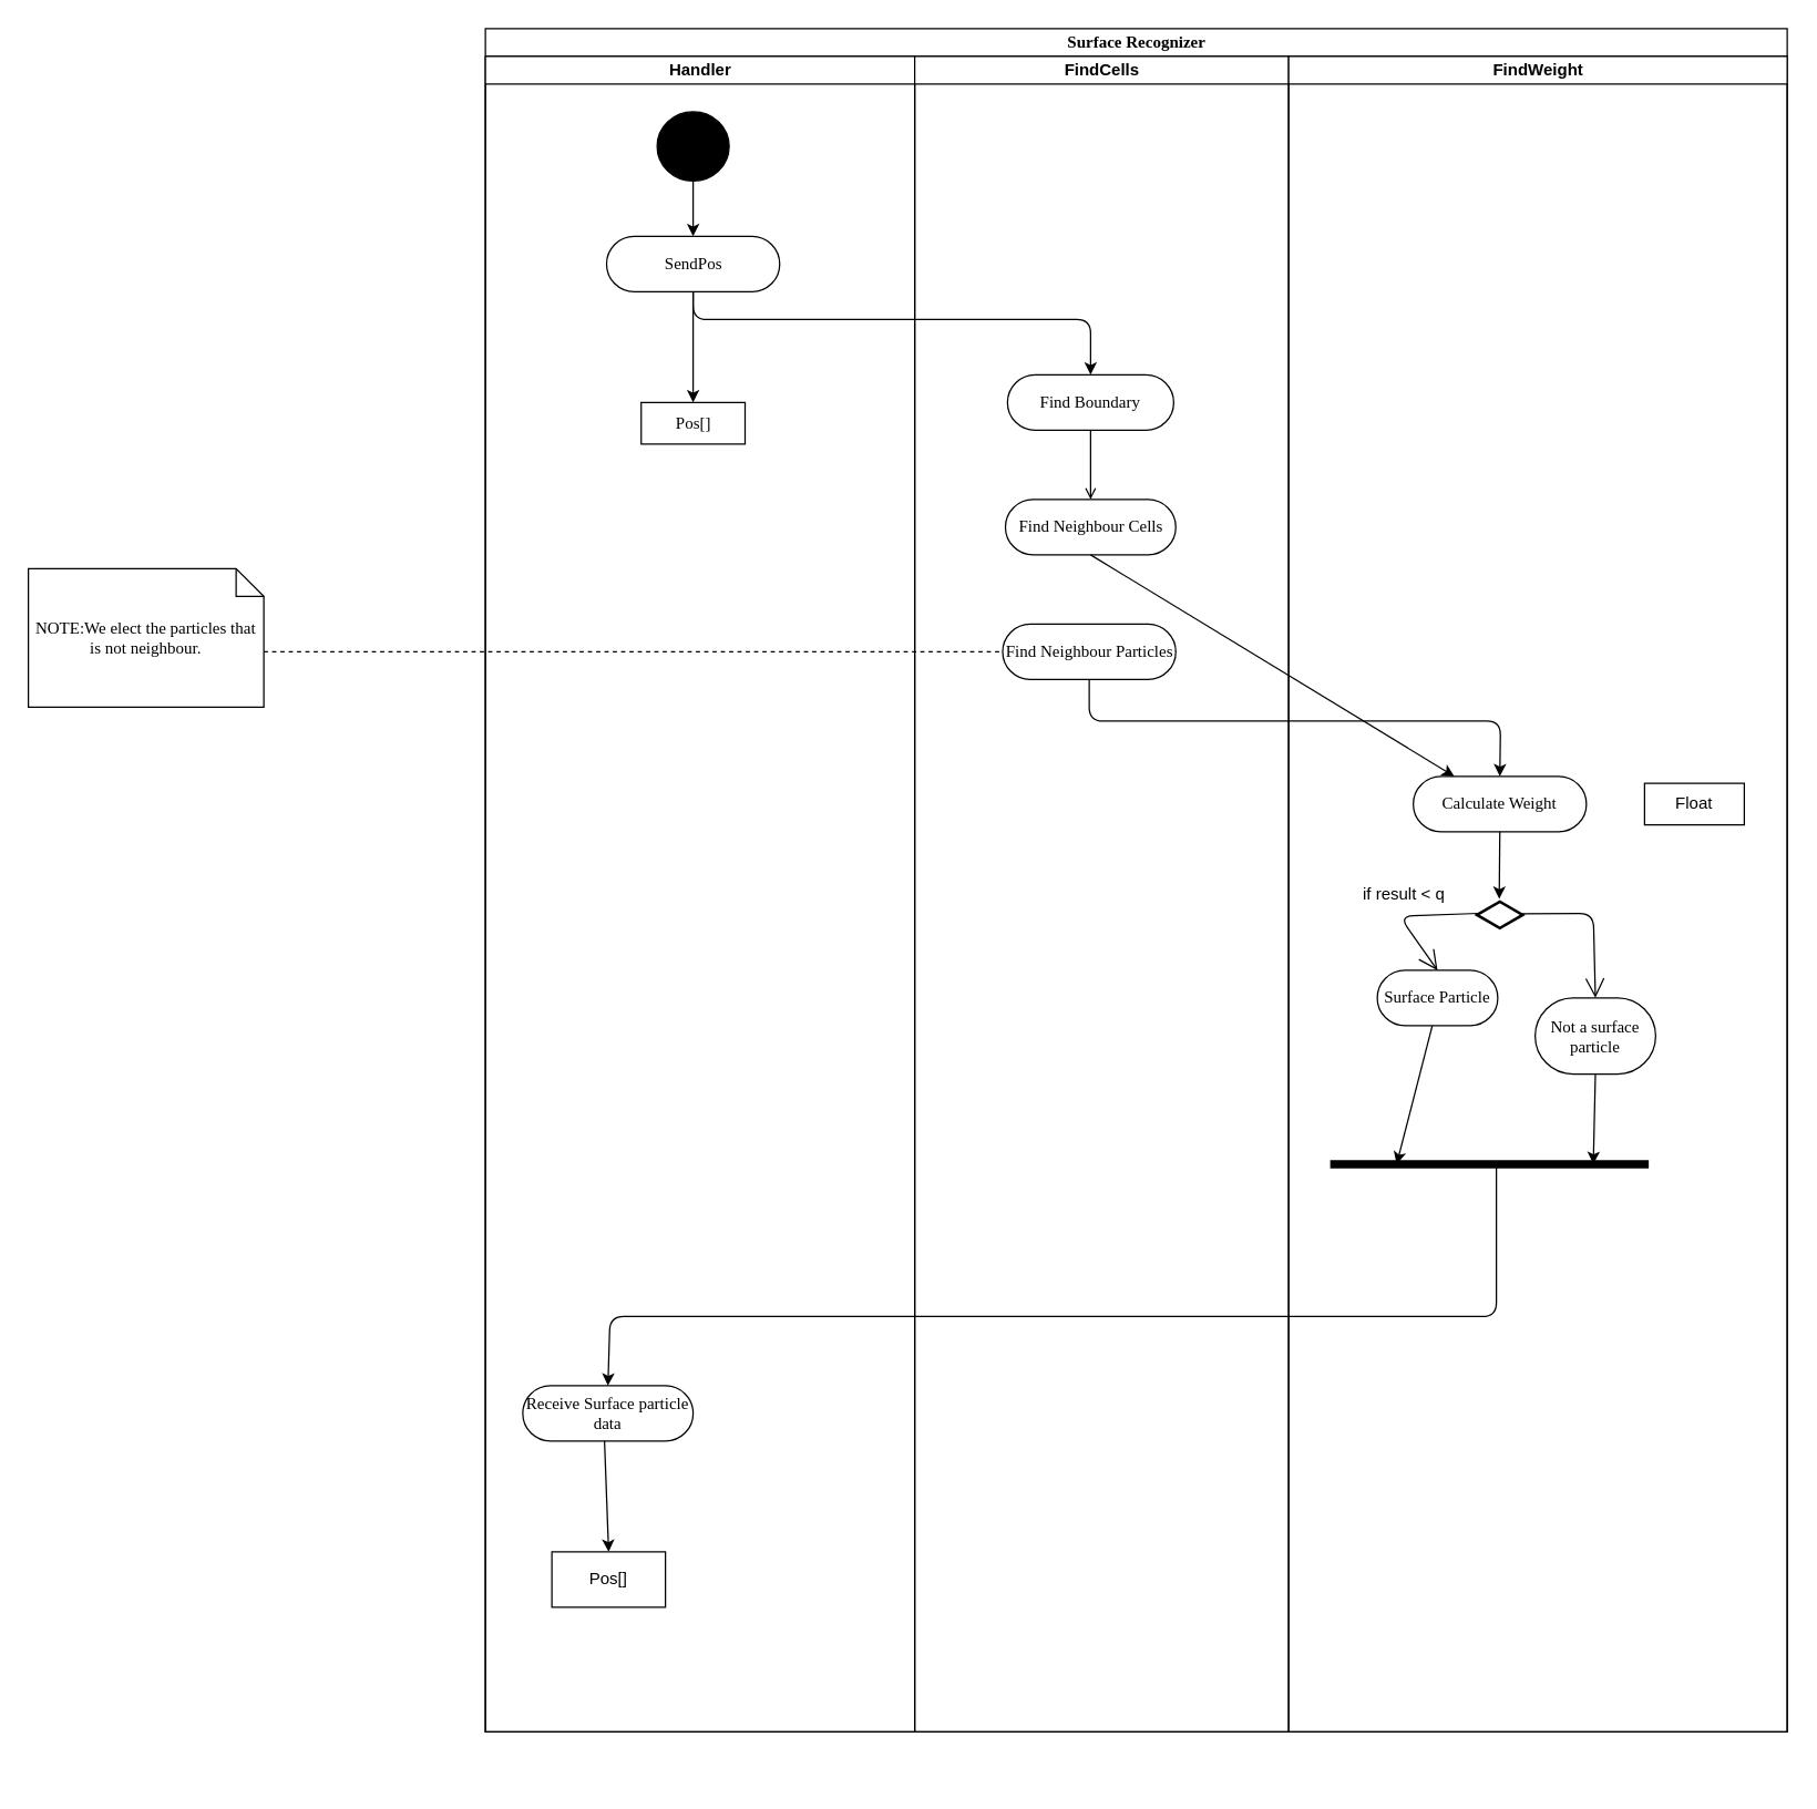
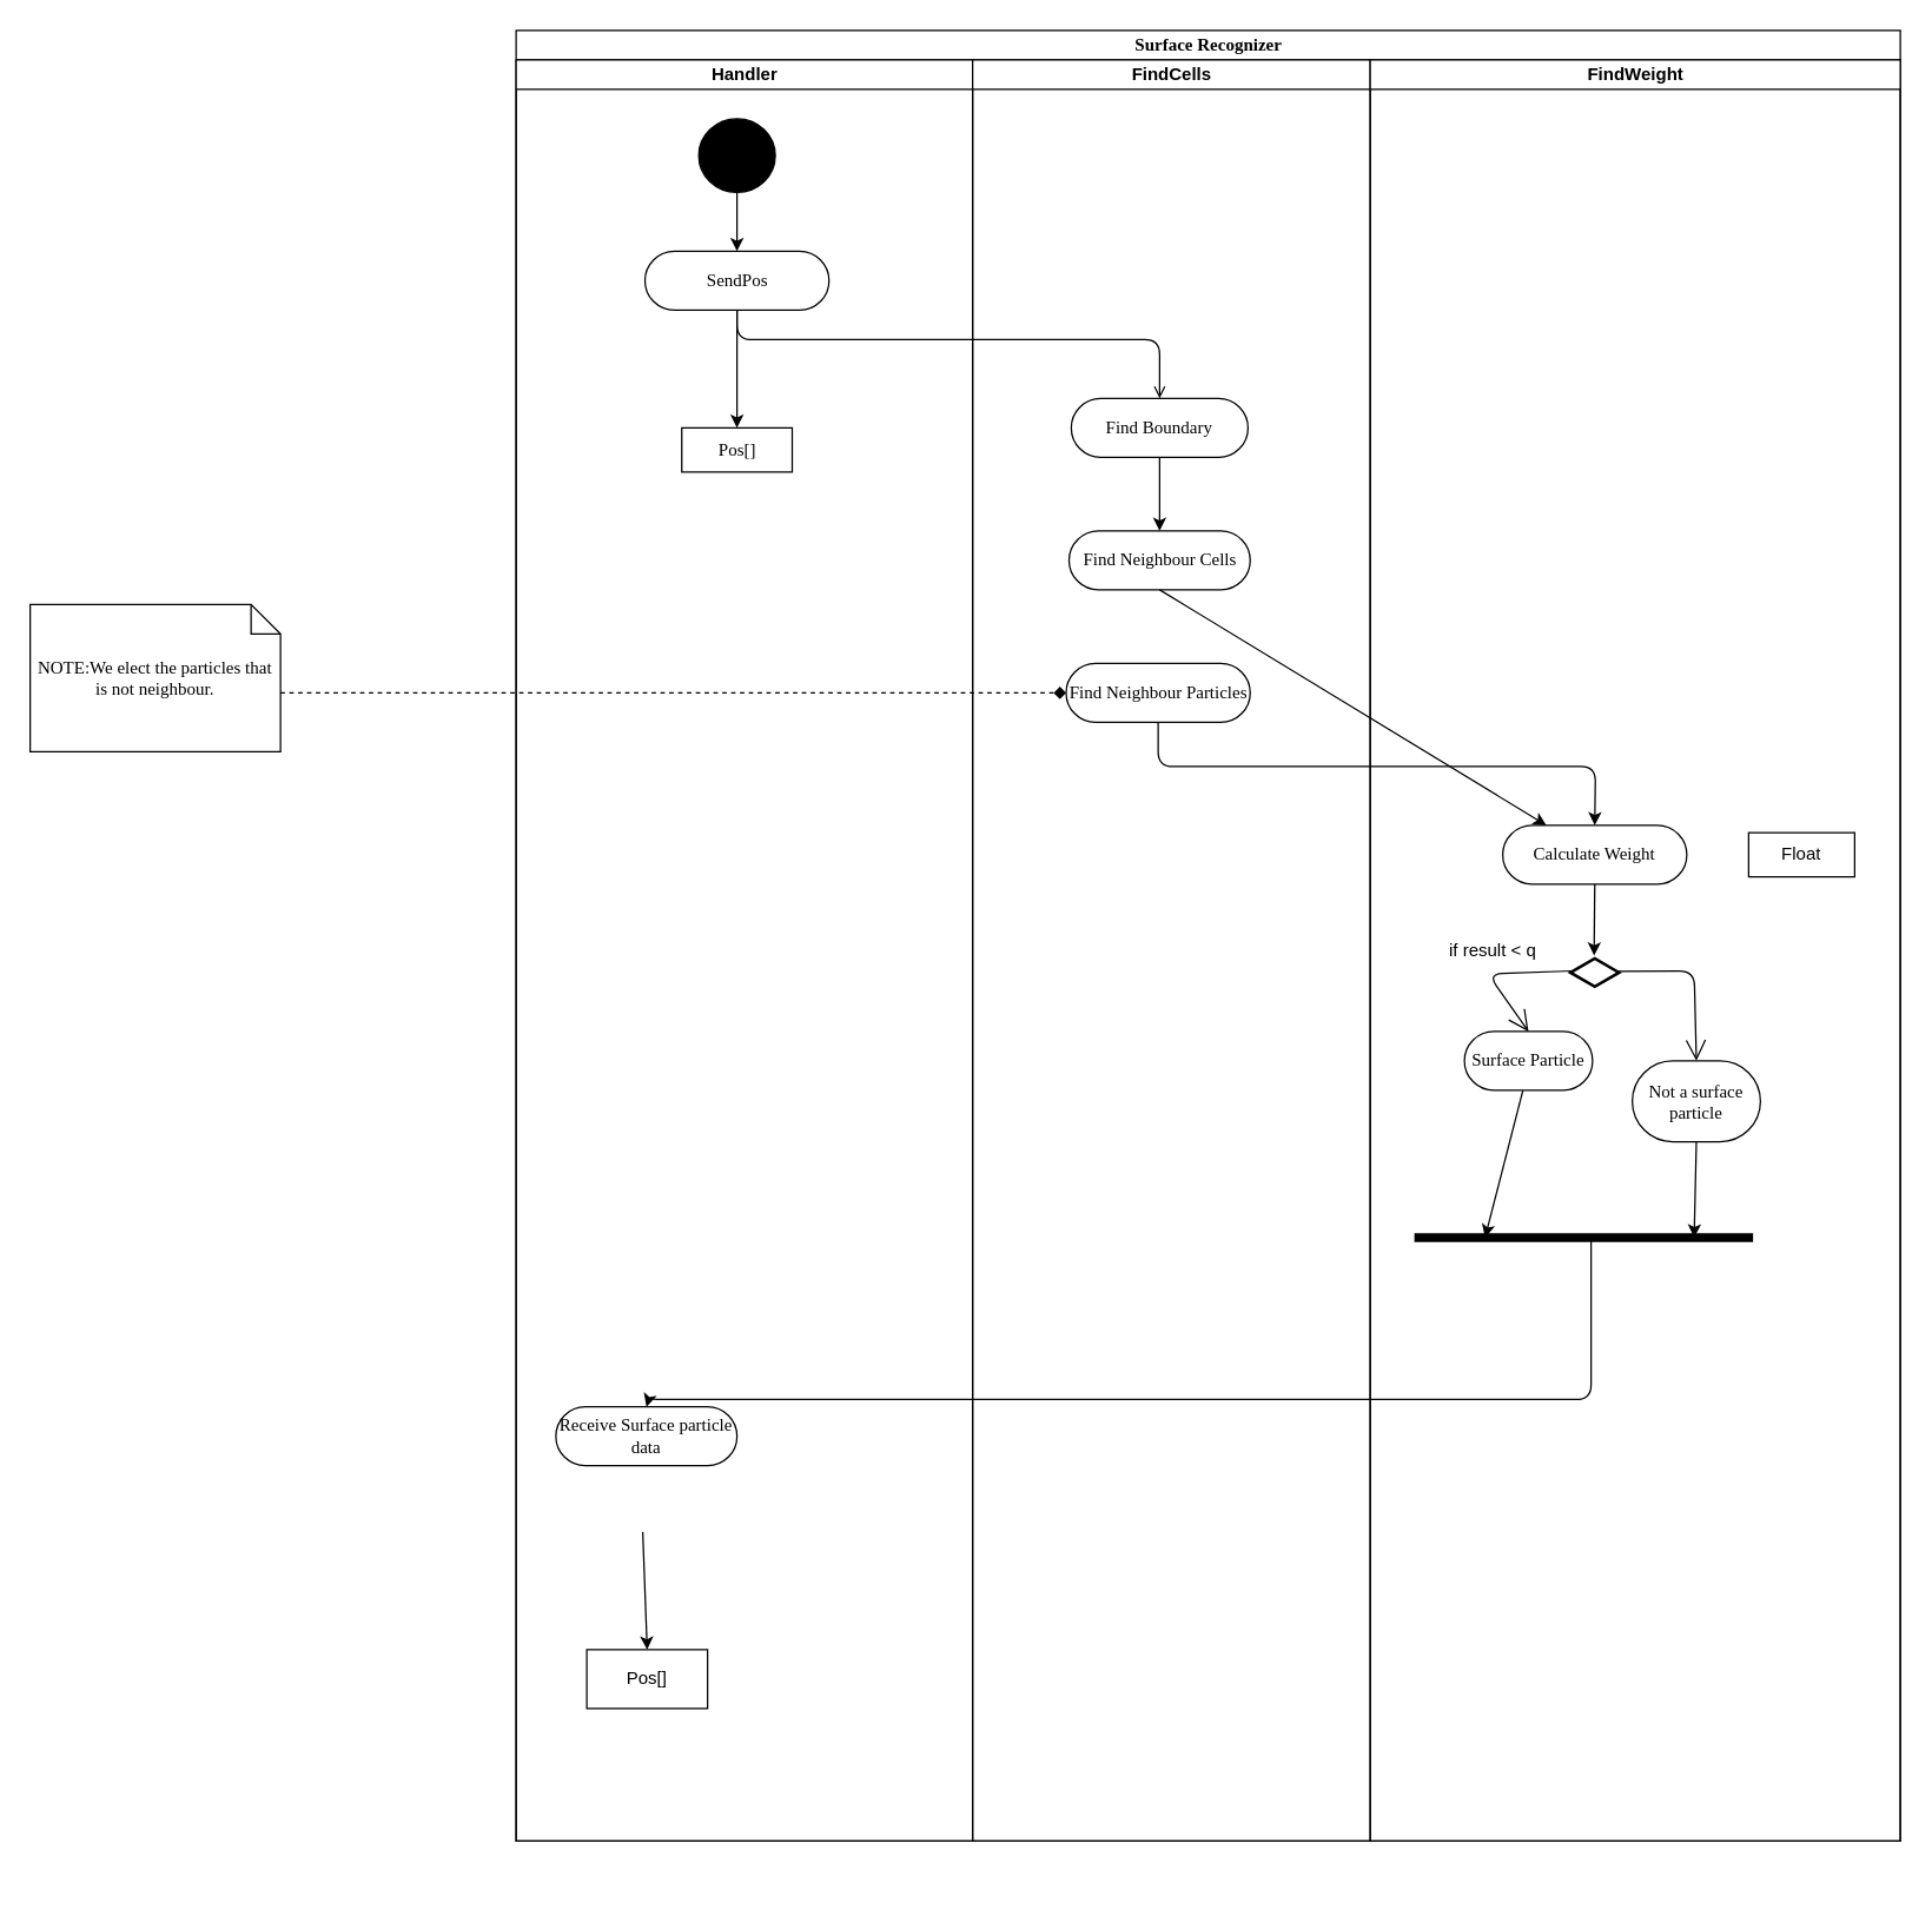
- <mxCell id="32" value="" style="endArrow=classic;html=1;exitX=0.5;exitY=1;exitDx=0;exitDy=0;entryX=0.5;entryY=0;entryDx=0;entryDy=0;" edge="1" parent="2" source="5" target="13"><mxGeometry width="50" height="50" relative="1" as="geometry"><mxPoint x="130" y="250" as="sourcePoint" /><mxPoint x="480" y="170" as="targetPoint" /><Array as="points"><mxPoint x="150" y="210" /><mxPoint x="437" y="210" /></Array></mxGeometry></mxCell>
+ <mxCell id="32" value="" style="endArrow=open;html=1;exitX=0.5;exitY=1;exitDx=0;exitDy=0;entryX=0.5;entryY=0;entryDx=0;entryDy=0;" edge="1" parent="2" source="5" target="13"><mxGeometry width="50" height="50" relative="1" as="geometry"><mxPoint x="130" y="250" as="sourcePoint" /><mxPoint x="480" y="170" as="targetPoint" /><Array as="points"><mxPoint x="150" y="210" /><mxPoint x="437" y="210" /></Array></mxGeometry></mxCell>
- <mxCell id="16" value="" style="endArrow=open;html=1;exitX=0.5;exitY=1;exitDx=0;exitDy=0;entryX=0.5;entryY=0;entryDx=0;entryDy=0;" edge="1" parent="12" source="13" target="14"><mxGeometry width="50" height="50" relative="1" as="geometry"><mxPoint x="210" y="330" as="sourcePoint" /><mxPoint x="260" y="280" as="targetPoint" /></mxGeometry></mxCell>
+ <mxCell id="16" value="" style="endArrow=classic;html=1;exitX=0.5;exitY=1;exitDx=0;exitDy=0;entryX=0.5;entryY=0;entryDx=0;entryDy=0;" edge="1" parent="12" source="13" target="14"><mxGeometry width="50" height="50" relative="1" as="geometry"><mxPoint x="210" y="330" as="sourcePoint" /><mxPoint x="260" y="280" as="targetPoint" /></mxGeometry></mxCell>
- <mxCell id="36" value="" style="endArrow=none;dashed=1;html=1;entryX=0;entryY=0.5;entryDx=0;entryDy=0;exitX=0;exitY=0;exitDx=170;exitDy=60;exitPerimeter=0;" edge="1" parent="1" source="34" target="15"><mxGeometry width="50" height="50" relative="1" as="geometry"><mxPoint x="150" y="590" as="sourcePoint" /><mxPoint x="200" y="540" as="targetPoint" /></mxGeometry></mxCell>
+ <mxCell id="36" value="" style="endArrow=diamond;dashed=1;html=1;entryX=0;entryY=0.5;entryDx=0;entryDy=0;exitX=0;exitY=0;exitDx=170;exitDy=60;exitPerimeter=0;" edge="1" parent="1" source="34" target="15"><mxGeometry width="50" height="50" relative="1" as="geometry"><mxPoint x="150" y="590" as="sourcePoint" /><mxPoint x="200" y="540" as="targetPoint" /></mxGeometry></mxCell>
- <mxCell id="8" value="Receive Surface particle data" style="rounded=1;whiteSpace=wrap;html=1;shadow=0;comic=0;labelBackgroundColor=none;strokeWidth=1;fontFamily=Verdana;fontSize=12;align=center;arcSize=50;" vertex="1" parent="3"><mxGeometry x="27" y="960" width="123" height="40" as="geometry" /></mxCell>
+ <mxCell id="8" value="Receive Surface particle data" style="rounded=1;whiteSpace=wrap;html=1;shadow=0;comic=0;labelBackgroundColor=none;strokeWidth=1;fontFamily=Verdana;fontSize=12;align=center;arcSize=50;" vertex="1" parent="3"><mxGeometry x="27" y="915" width="123" height="40" as="geometry" /></mxCell>
